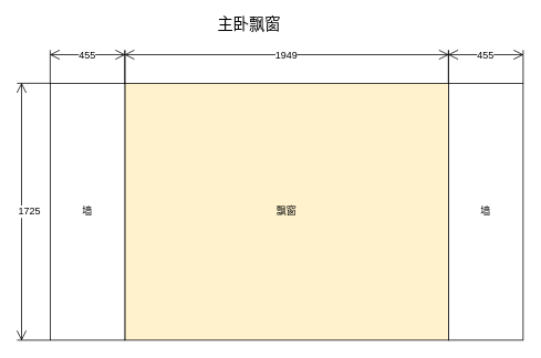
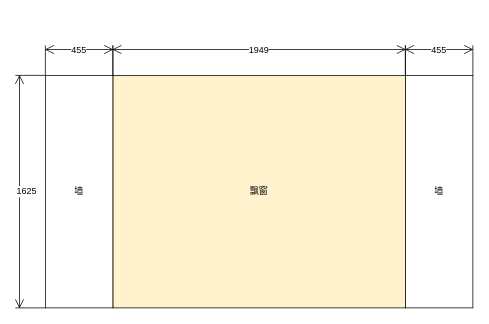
- <mxCell id="9" value="&lt;font style=&quot;font-size: 19px&quot;&gt;主卧飘窗&lt;/font&gt;" style="text;html=1;strokeColor=none;fillColor=none;align=center;verticalAlign=middle;whiteSpace=wrap;rounded=0;" parent="1" vertex="1"><mxGeometry x="240" y="20" width="120" height="20" as="geometry" /></mxCell>
- <mxCell id="8" value="1725" style="shape=dimension;direction=south;whiteSpace=wrap;html=1;align=left;points=[];verticalAlign=middle;labelBackgroundColor=#ffffff" parent="1" vertex="1"><mxGeometry x="20" y="100" width="40" height="310" as="geometry" /></mxCell>
+ <mxCell id="8" value="1625" style="shape=dimension;direction=south;whiteSpace=wrap;html=1;align=left;points=[];verticalAlign=middle;labelBackgroundColor=#ffffff" parent="1" vertex="1"><mxGeometry x="20" y="100" width="40" height="310" as="geometry" /></mxCell>
